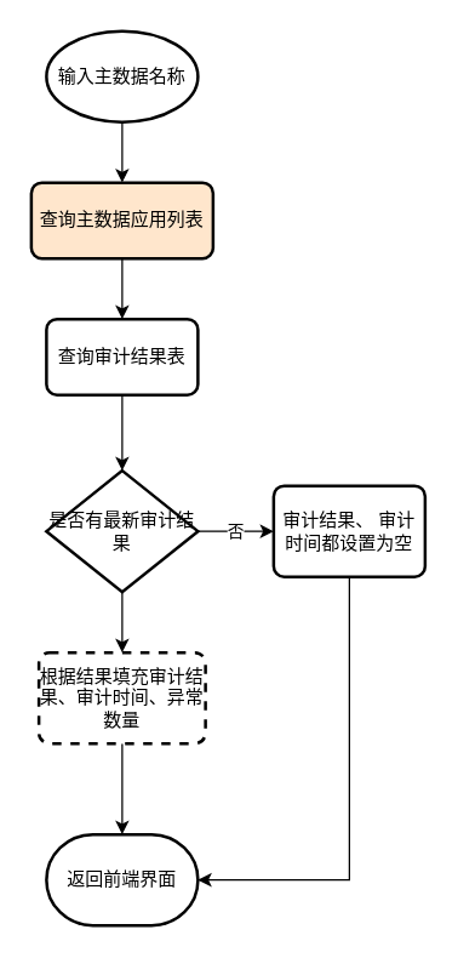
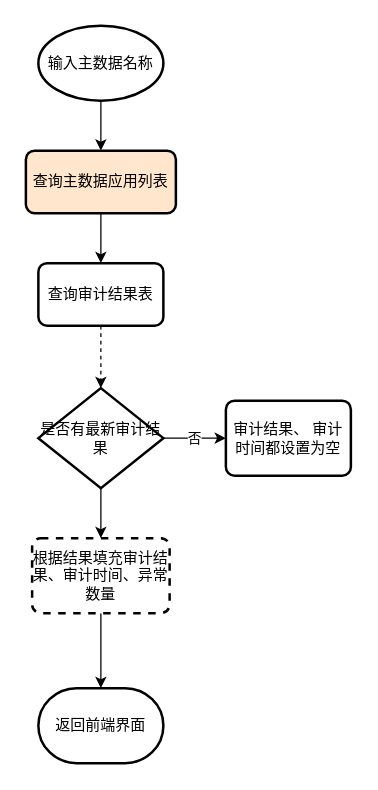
- <mxCell id="6" value="" style="edgeStyle=orthogonalEdgeStyle;rounded=0;orthogonalLoop=1;jettySize=auto;html=1;" edge="1" parent="1" source="7" target="10"><mxGeometry relative="1" as="geometry" /></mxCell>
+ <mxCell id="6" value="" style="edgeStyle=orthogonalEdgeStyle;rounded=0;orthogonalLoop=1;jettySize=auto;html=1;dashed=1;" edge="1" parent="1" source="7" target="10"><mxGeometry relative="1" as="geometry" /></mxCell>
- <mxCell id="11" style="edgeStyle=orthogonalEdgeStyle;rounded=0;orthogonalLoop=1;jettySize=auto;html=1;" edge="1" parent="1" source="12" target="15"><mxGeometry relative="1" as="geometry"><Array as="points"><mxPoint x="230" y="580" /></Array></mxGeometry></mxCell>
